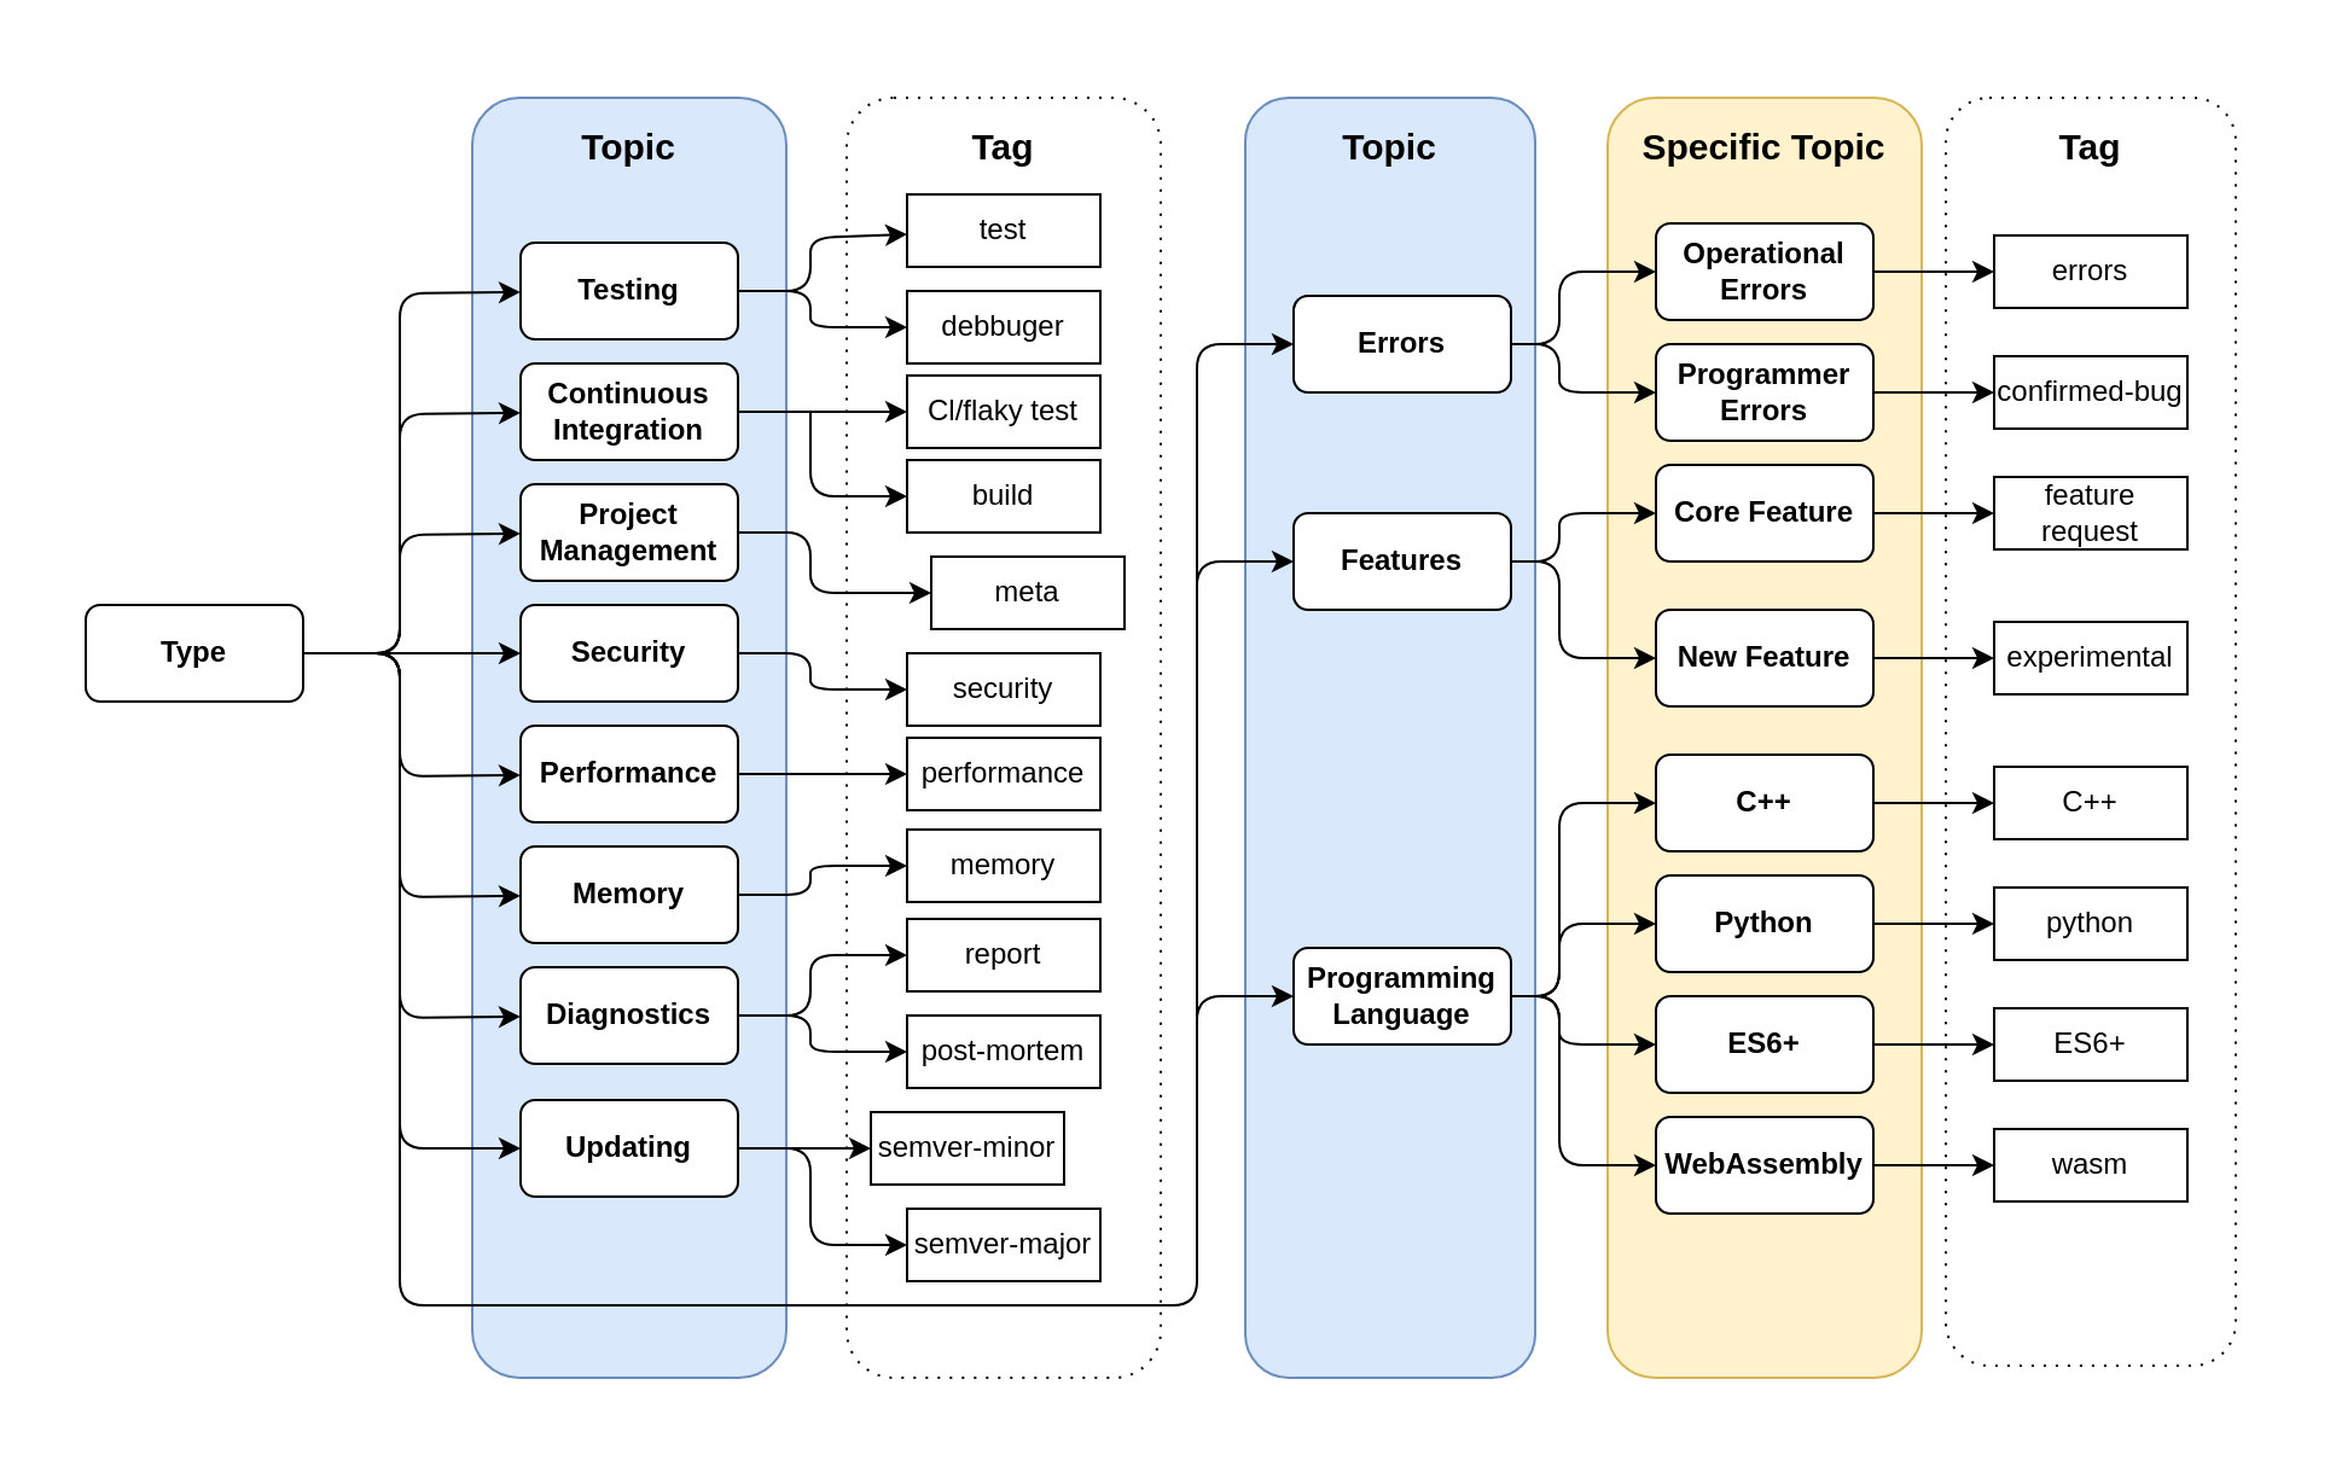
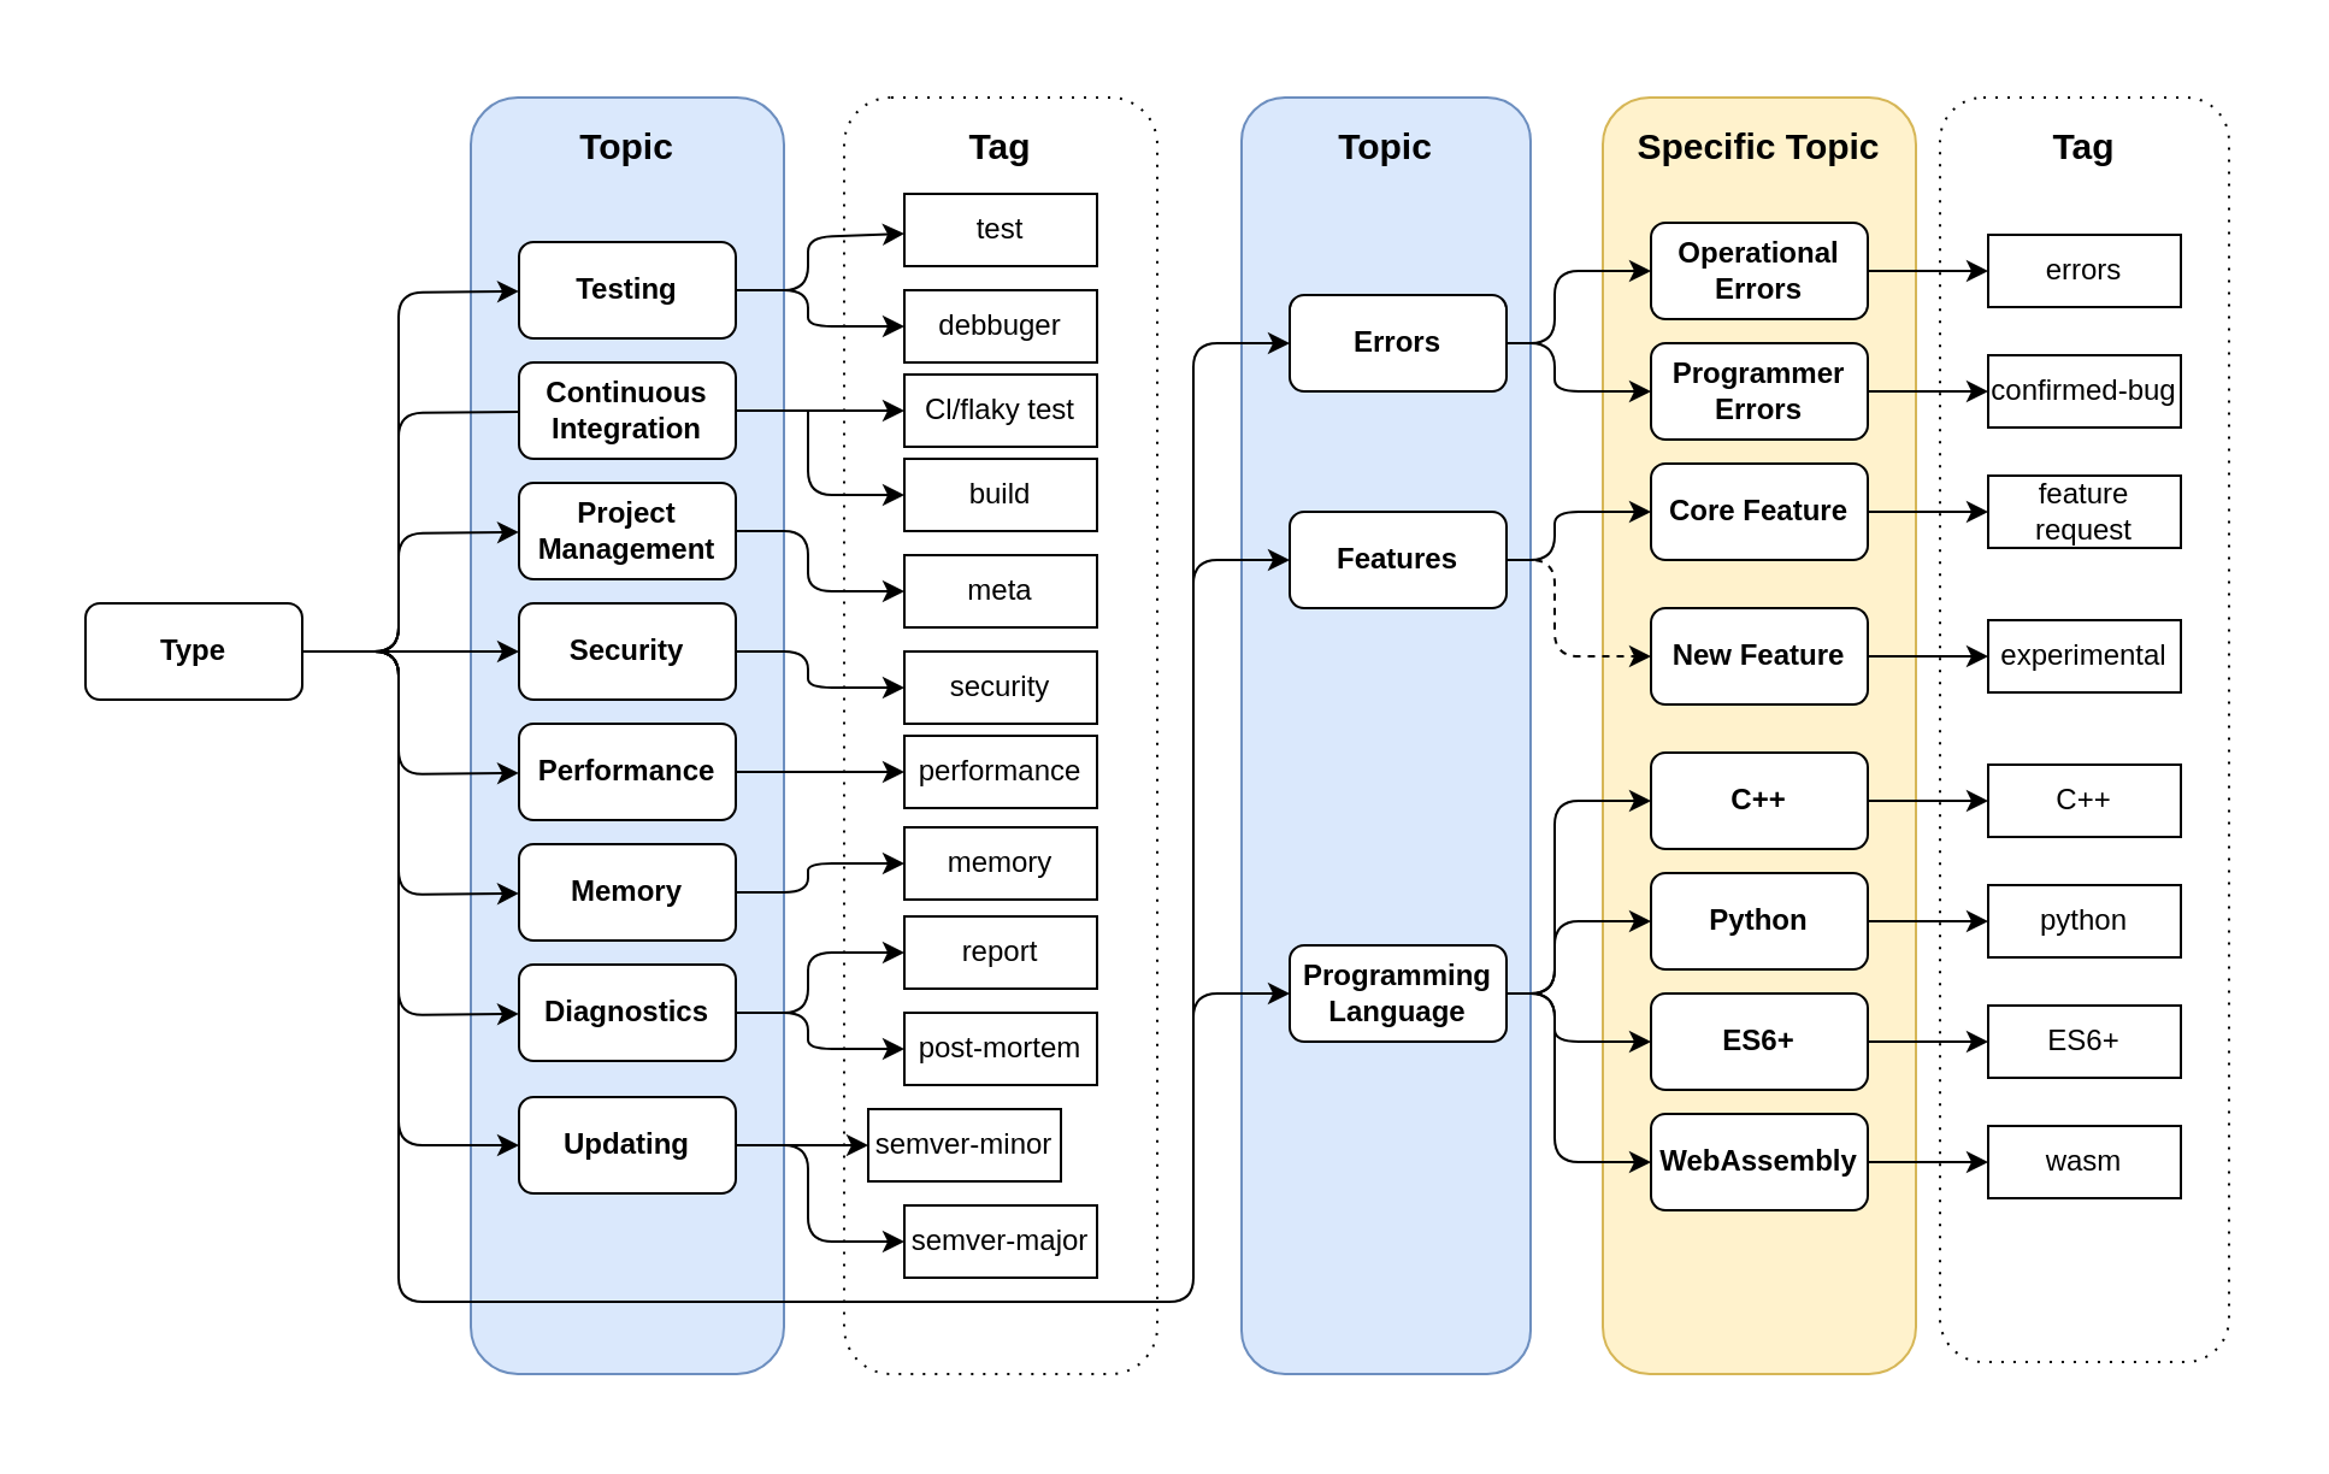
- <mxCell id="18" value="" style="endArrow=classic;html=1;" parent="1" source="9" target="11" edge="1"><mxGeometry width="50" height="50" relative="1" as="geometry"><mxPoint x="115" y="280" as="sourcePoint" /><mxPoint x="245" y="181" as="targetPoint" /><Array as="points"><mxPoint x="165" y="270" /><mxPoint x="165" y="171" /></Array></mxGeometry></mxCell>
+ <mxCell id="18" value="" style="endArrow=none;html=1;" parent="1" source="9" target="11" edge="1"><mxGeometry width="50" height="50" relative="1" as="geometry"><mxPoint x="115" y="280" as="sourcePoint" /><mxPoint x="245" y="181" as="targetPoint" /><Array as="points"><mxPoint x="165" y="270" /><mxPoint x="165" y="171" /></Array></mxGeometry></mxCell>
- <mxCell id="27" value="meta" style="rounded=0;whiteSpace=wrap;html=1;" parent="1" vertex="1"><mxGeometry x="385" y="230" width="80" height="30" as="geometry" /></mxCell>
+ <mxCell id="27" value="meta" style="rounded=0;whiteSpace=wrap;html=1;" parent="1" vertex="1"><mxGeometry x="375" y="230" width="80" height="30" as="geometry" /></mxCell>
- <mxCell id="60" value="" style="endArrow=classic;html=1;" parent="1" source="47" target="49" edge="1"><mxGeometry width="50" height="50" relative="1" as="geometry"><mxPoint x="395" y="342" as="sourcePoint" /><mxPoint x="445" y="292" as="targetPoint" /><Array as="points"><mxPoint x="645" y="232" /><mxPoint x="645" y="272" /></Array></mxGeometry></mxCell>
+ <mxCell id="60" value="" style="endArrow=classic;html=1;dashed=1;" parent="1" source="47" target="49" edge="1"><mxGeometry width="50" height="50" relative="1" as="geometry"><mxPoint x="395" y="342" as="sourcePoint" /><mxPoint x="445" y="292" as="targetPoint" /><Array as="points"><mxPoint x="645" y="232" /><mxPoint x="645" y="272" /></Array></mxGeometry></mxCell>
